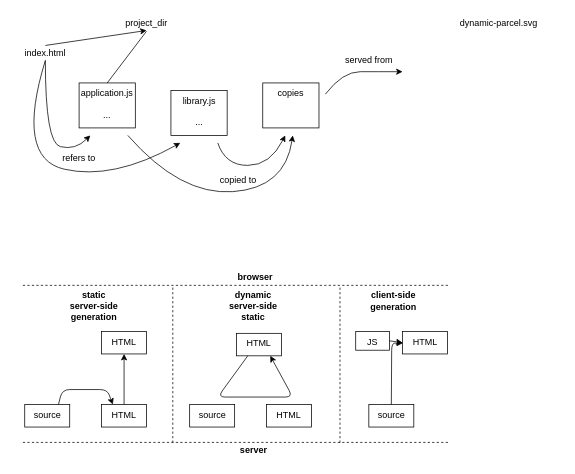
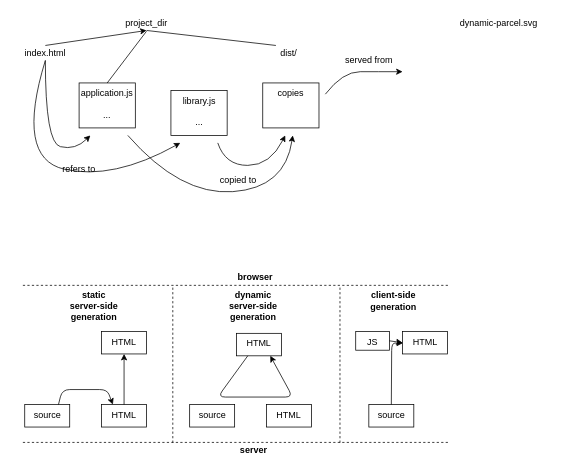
+ <mxCell id="5" value="" style="endArrow=none;html=1;entryX=0.5;entryY=1;entryDx=0;entryDy=0;exitX=0.25;exitY=0;exitDx=0;exitDy=0;" parent="1" source="3" target="2" edge="1"><mxGeometry width="50" height="50" relative="1" as="geometry"><mxPoint x="60" y="150" as="sourcePoint" /><mxPoint x="110" y="100" as="targetPoint" /></mxGeometry></mxCell>
+ <mxCell id="3" value="dist/" style="text;html=1;strokeColor=none;fillColor=none;align=center;verticalAlign=middle;whiteSpace=wrap;rounded=0;" parent="1" vertex="1"><mxGeometry x="350" y="60" width="70" height="20" as="geometry" /></mxCell>
- <mxCell id="14" value="refers to" style="text;html=1;strokeColor=none;fillColor=none;align=center;verticalAlign=middle;whiteSpace=wrap;rounded=0;" parent="1" vertex="1"><mxGeometry x="80" y="200" width="50" height="20" as="geometry" /></mxCell>
+ <mxCell id="14" value="refers to" style="text;html=1;strokeColor=none;fillColor=none;align=center;verticalAlign=middle;whiteSpace=wrap;rounded=0;" parent="1" vertex="1"><mxGeometry x="80" y="215" width="50" height="20" as="geometry" /></mxCell>
- <mxCell id="30" value="&lt;b&gt;dynamic&lt;br&gt;server-side&lt;br&gt;static&lt;/b&gt;" style="text;html=1;strokeColor=none;fillColor=none;align=center;verticalAlign=middle;whiteSpace=wrap;rounded=0;" parent="1" vertex="1"><mxGeometry x="295" y="384" width="85" height="48" as="geometry" /></mxCell>
+ <mxCell id="30" value="&lt;b&gt;dynamic&lt;br&gt;server-side&lt;br&gt;generation&lt;/b&gt;" style="text;html=1;strokeColor=none;fillColor=none;align=center;verticalAlign=middle;whiteSpace=wrap;rounded=0;" parent="1" vertex="1"><mxGeometry x="295" y="384" width="85" height="48" as="geometry" /></mxCell>
